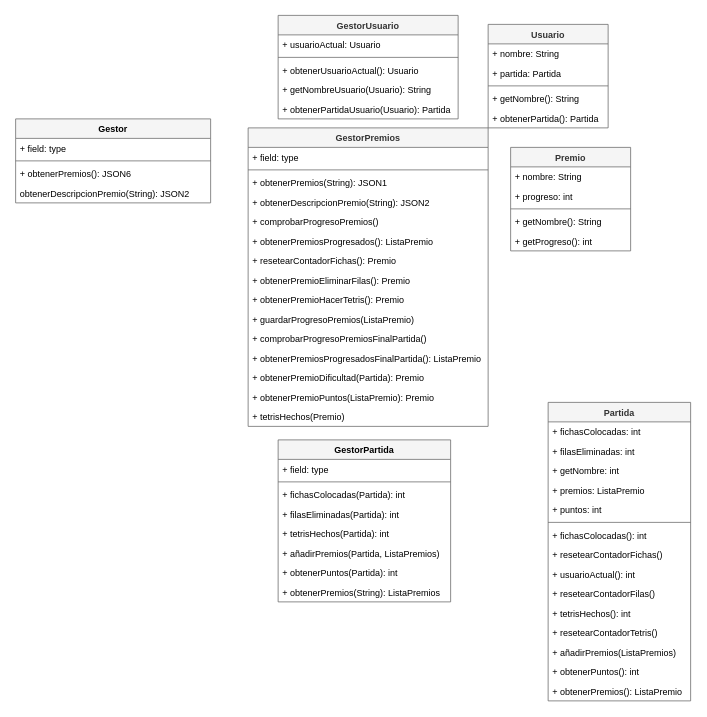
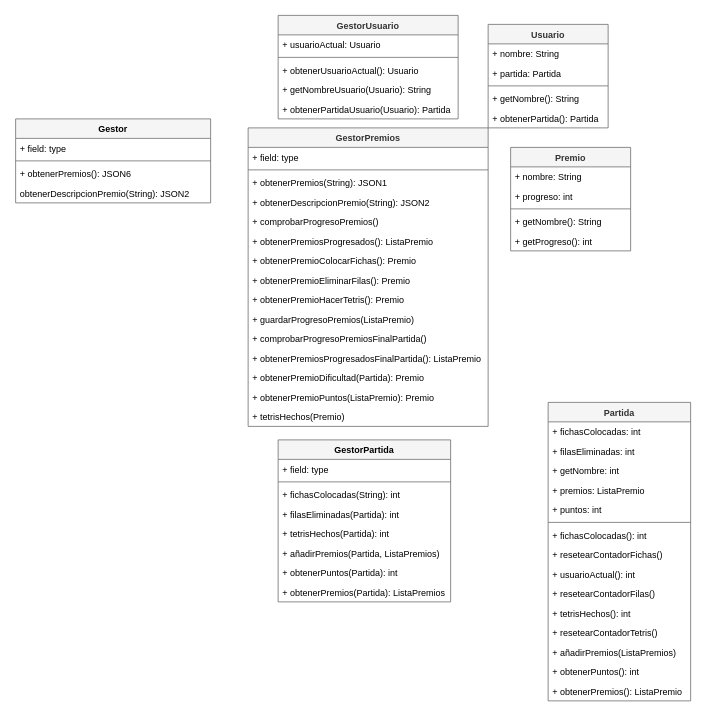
- <mxCell id="26" value="+ resetearContadorFichas(): Premio" style="text;strokeColor=none;fillColor=none;align=left;verticalAlign=top;spacingLeft=4;spacingRight=4;overflow=hidden;rotatable=0;points=[[0,0.5],[1,0.5]];portConstraint=eastwest;fontColor=#000000;" vertex="1" parent="19"><mxGeometry y="164" width="320" height="26" as="geometry" /></mxCell>
+ <mxCell id="26" value="+ obtenerPremioColocarFichas(): Premio" style="text;strokeColor=none;fillColor=none;align=left;verticalAlign=top;spacingLeft=4;spacingRight=4;overflow=hidden;rotatable=0;points=[[0,0.5],[1,0.5]];portConstraint=eastwest;fontColor=#000000;" vertex="1" parent="19"><mxGeometry y="164" width="320" height="26" as="geometry" /></mxCell>
- <mxCell id="60" value="+ fichasColocadas(Partida): int" style="text;strokeColor=none;fillColor=none;align=left;verticalAlign=top;spacingLeft=4;spacingRight=4;overflow=hidden;rotatable=0;points=[[0,0.5],[1,0.5]];portConstraint=eastwest;fontColor=#000000;" vertex="1" parent="57"><mxGeometry y="60" width="230" height="26" as="geometry" /></mxCell>
+ <mxCell id="60" value="+ fichasColocadas(String): int" style="text;strokeColor=none;fillColor=none;align=left;verticalAlign=top;spacingLeft=4;spacingRight=4;overflow=hidden;rotatable=0;points=[[0,0.5],[1,0.5]];portConstraint=eastwest;fontColor=#000000;" vertex="1" parent="57"><mxGeometry y="60" width="230" height="26" as="geometry" /></mxCell>
- <mxCell id="65" value="+ obtenerPremios(String): ListaPremios" style="text;strokeColor=none;fillColor=none;align=left;verticalAlign=top;spacingLeft=4;spacingRight=4;overflow=hidden;rotatable=0;points=[[0,0.5],[1,0.5]];portConstraint=eastwest;fontColor=#000000;" vertex="1" parent="57"><mxGeometry y="190" width="230" height="26" as="geometry" /></mxCell>
+ <mxCell id="65" value="+ obtenerPremios(Partida): ListaPremios" style="text;strokeColor=none;fillColor=none;align=left;verticalAlign=top;spacingLeft=4;spacingRight=4;overflow=hidden;rotatable=0;points=[[0,0.5],[1,0.5]];portConstraint=eastwest;fontColor=#000000;" vertex="1" parent="57"><mxGeometry y="190" width="230" height="26" as="geometry" /></mxCell>
